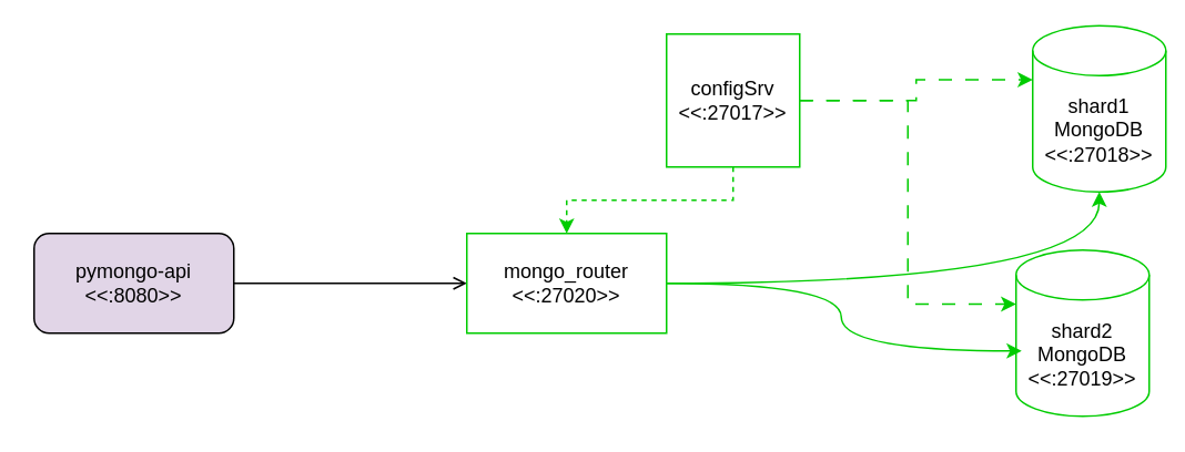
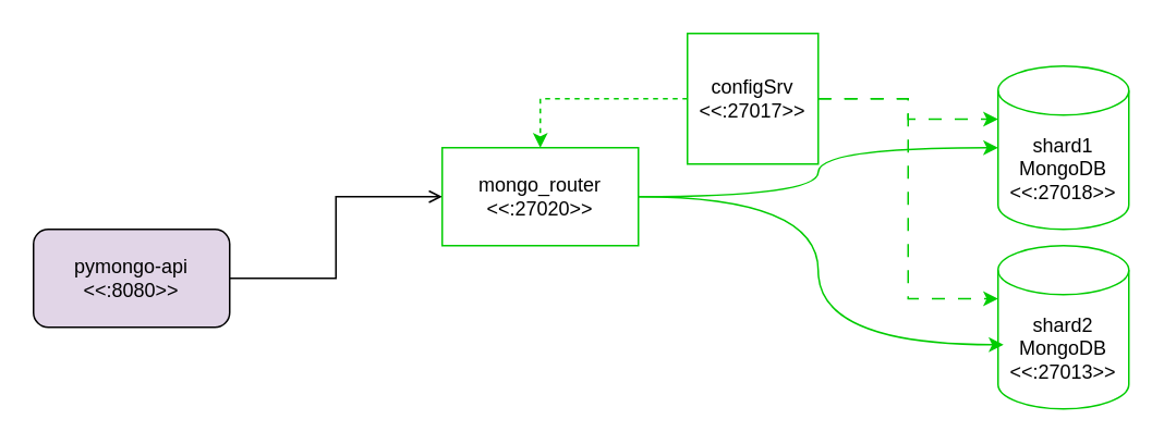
- <mxCell id="10" value="configSrv&lt;div&gt;&amp;lt;&amp;lt;:27017&amp;gt;&amp;gt;&lt;/div&gt;" style="whiteSpace=wrap;html=1;aspect=fixed;strokeColor=#00CC00;" vertex="1" parent="1"><mxGeometry x="400" y="20" width="80" height="80" as="geometry" /></mxCell>
+ <mxCell id="10" value="configSrv&lt;div&gt;&amp;lt;&amp;lt;:27017&amp;gt;&amp;gt;&lt;/div&gt;" style="whiteSpace=wrap;html=1;aspect=fixed;strokeColor=#00CC00;" vertex="1" parent="1"><mxGeometry x="420" y="20" width="80" height="80" as="geometry" /></mxCell>
- <mxCell id="7" value="&lt;div&gt;shard1&lt;/div&gt;MongoDB&lt;div&gt;&amp;lt;&amp;lt;:27018&amp;gt;&amp;gt;&lt;/div&gt;" style="shape=cylinder3;whiteSpace=wrap;html=1;boundedLbl=1;backgroundOutline=1;size=15;strokeColor=#00CC00;" vertex="1" parent="1"><mxGeometry x="620" y="15" width="80" height="100" as="geometry" /></mxCell>
+ <mxCell id="7" value="&lt;div&gt;shard1&lt;/div&gt;MongoDB&lt;div&gt;&amp;lt;&amp;lt;:27018&amp;gt;&amp;gt;&lt;/div&gt;" style="shape=cylinder3;whiteSpace=wrap;html=1;boundedLbl=1;backgroundOutline=1;size=15;strokeColor=#00CC00;" vertex="1" parent="1"><mxGeometry x="610" y="40" width="80" height="100" as="geometry" /></mxCell>
- <mxCell id="6" value="mongo_router&lt;div&gt;&amp;lt;&amp;lt;:27020&amp;gt;&amp;gt;&lt;/div&gt;" style="rounded=0;whiteSpace=wrap;html=1;strokeColor=#00CC00;" vertex="1" parent="1"><mxGeometry x="280" y="140" width="120" height="60" as="geometry" /></mxCell>
+ <mxCell id="6" value="mongo_router&lt;div&gt;&amp;lt;&amp;lt;:27020&amp;gt;&amp;gt;&lt;/div&gt;" style="rounded=0;whiteSpace=wrap;html=1;strokeColor=#00CC00;" vertex="1" parent="1"><mxGeometry x="270" y="90" width="120" height="60" as="geometry" /></mxCell>
- <mxCell id="2" value="&lt;div&gt;shard2&lt;/div&gt;MongoDB&lt;div&gt;&amp;lt;&amp;lt;:27019&amp;gt;&amp;gt;&lt;/div&gt;" style="shape=cylinder3;whiteSpace=wrap;html=1;boundedLbl=1;backgroundOutline=1;size=15;strokeColor=#00CC00;" parent="1" vertex="1"><mxGeometry x="610" y="150" width="80" height="100" as="geometry" /></mxCell>
+ <mxCell id="2" value="&lt;div&gt;shard2&lt;/div&gt;MongoDB&lt;div&gt;&amp;lt;&amp;lt;:27013&amp;gt;&amp;gt;&lt;/div&gt;" style="shape=cylinder3;whiteSpace=wrap;html=1;boundedLbl=1;backgroundOutline=1;size=15;strokeColor=#00CC00;" parent="1" vertex="1"><mxGeometry x="610" y="150" width="80" height="100" as="geometry" /></mxCell>
